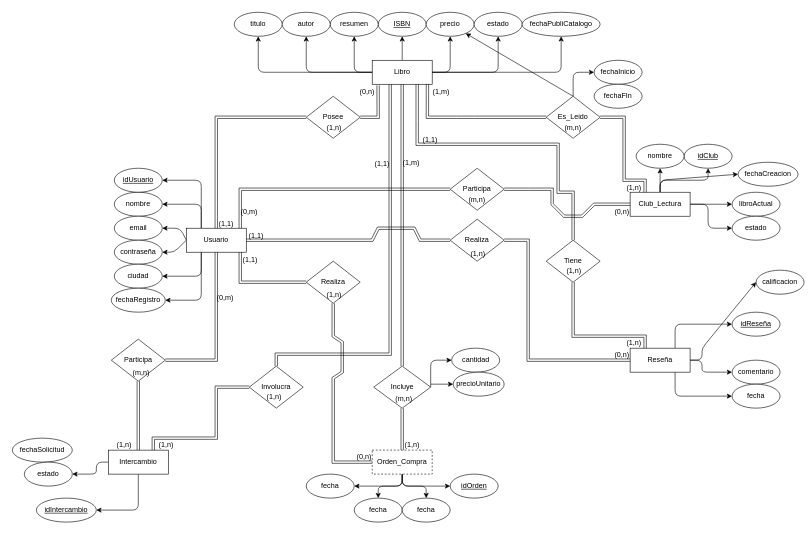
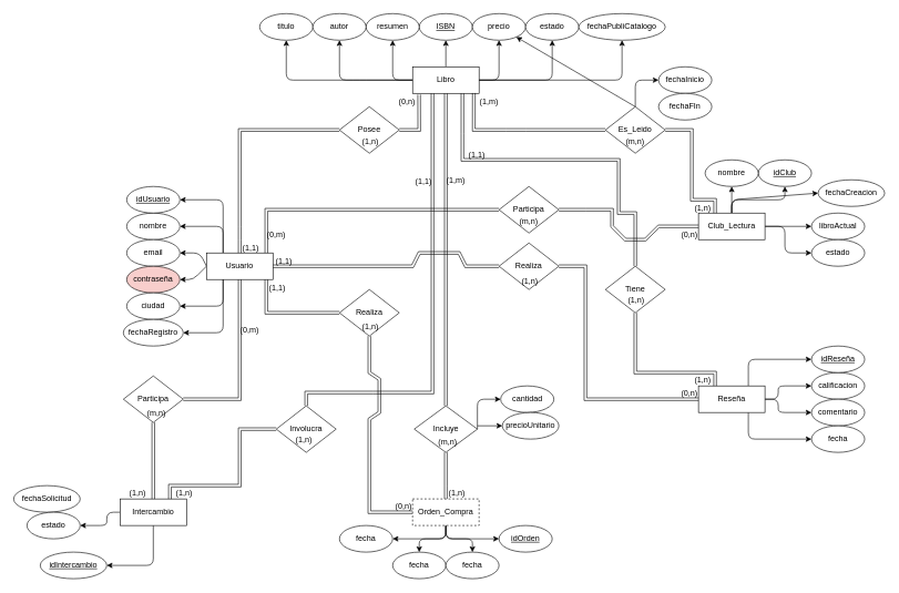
- <mxCell id="31" value="contraseña" style="ellipse;whiteSpace=wrap;html=1;align=center;" vertex="1" parent="1"><mxGeometry x="190" y="400" width="80" height="40" as="geometry" /></mxCell>
+ <mxCell id="31" value="contraseña" style="ellipse;whiteSpace=wrap;html=1;align=center;fillColor=#f8cecc;" vertex="1" parent="1"><mxGeometry x="190" y="400" width="80" height="40" as="geometry" /></mxCell>
- <mxCell id="54" value="calificacion" style="ellipse;whiteSpace=wrap;html=1;align=center;" vertex="1" parent="1"><mxGeometry x="1260" y="450" width="80" height="40" as="geometry" /></mxCell>
+ <mxCell id="54" value="calificacion" style="ellipse;whiteSpace=wrap;html=1;align=center;" vertex="1" parent="1"><mxGeometry x="1220" y="560" width="80" height="40" as="geometry" /></mxCell>
